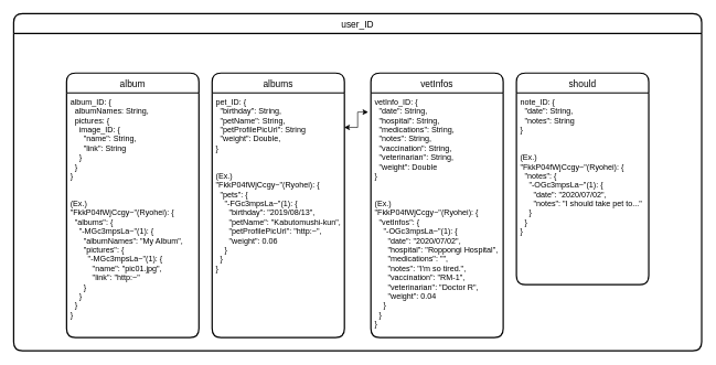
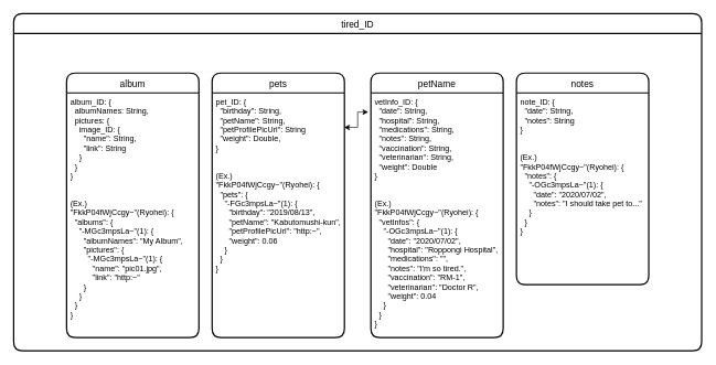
- <mxCell id="11" value="user_ID" style="swimlane;childLayout=stackLayout;horizontal=1;startSize=30;horizontalStack=0;rounded=1;fontSize=14;fontStyle=0;strokeWidth=2;resizeParent=0;resizeLast=1;shadow=0;dashed=0;align=center;" vertex="1" parent="1"><mxGeometry x="20" y="20" width="1040" height="510" as="geometry"><mxRectangle x="40" y="40" width="80" height="30" as="alternateBounds" /></mxGeometry></mxCell>
+ <mxCell id="11" value="tired_ID" style="swimlane;childLayout=stackLayout;horizontal=1;startSize=30;horizontalStack=0;rounded=1;fontSize=14;fontStyle=0;strokeWidth=2;resizeParent=0;resizeLast=1;shadow=0;dashed=0;align=center;" vertex="1" parent="1"><mxGeometry x="20" y="20" width="1040" height="510" as="geometry"><mxRectangle x="40" y="40" width="80" height="30" as="alternateBounds" /></mxGeometry></mxCell>
- <mxCell id="3" value="albums" style="swimlane;childLayout=stackLayout;horizontal=1;startSize=30;horizontalStack=0;rounded=1;fontSize=14;fontStyle=0;strokeWidth=2;resizeParent=0;resizeLast=1;shadow=0;dashed=0;align=center;" parent="1" vertex="1"><mxGeometry x="320" y="110" width="200" height="400" as="geometry" /></mxCell>
+ <mxCell id="3" value="pets" style="swimlane;childLayout=stackLayout;horizontal=1;startSize=30;horizontalStack=0;rounded=1;fontSize=14;fontStyle=0;strokeWidth=2;resizeParent=0;resizeLast=1;shadow=0;dashed=0;align=center;" parent="1" vertex="1"><mxGeometry x="320" y="110" width="200" height="400" as="geometry" /></mxCell>
- <mxCell id="5" value="vetInfos" style="swimlane;childLayout=stackLayout;horizontal=1;startSize=30;horizontalStack=0;rounded=1;fontSize=14;fontStyle=0;strokeWidth=2;resizeParent=0;resizeLast=1;shadow=0;dashed=0;align=center;" parent="1" vertex="1"><mxGeometry x="560" y="110" width="200" height="400" as="geometry" /></mxCell>
+ <mxCell id="5" value="petName" style="swimlane;childLayout=stackLayout;horizontal=1;startSize=30;horizontalStack=0;rounded=1;fontSize=14;fontStyle=0;strokeWidth=2;resizeParent=0;resizeLast=1;shadow=0;dashed=0;align=center;" parent="1" vertex="1"><mxGeometry x="560" y="110" width="200" height="400" as="geometry" /></mxCell>
- <mxCell id="9" value="should" style="swimlane;childLayout=stackLayout;horizontal=1;startSize=30;horizontalStack=0;rounded=1;fontSize=14;fontStyle=0;strokeWidth=2;resizeParent=0;resizeLast=1;shadow=0;dashed=0;align=center;" parent="1" vertex="1"><mxGeometry x="780" y="110" width="200" height="320" as="geometry" /></mxCell>
+ <mxCell id="9" value="notes" style="swimlane;childLayout=stackLayout;horizontal=1;startSize=30;horizontalStack=0;rounded=1;fontSize=14;fontStyle=0;strokeWidth=2;resizeParent=0;resizeLast=1;shadow=0;dashed=0;align=center;" parent="1" vertex="1"><mxGeometry x="780" y="110" width="200" height="320" as="geometry" /></mxCell>
